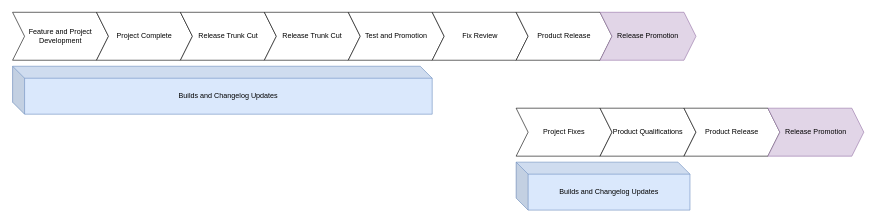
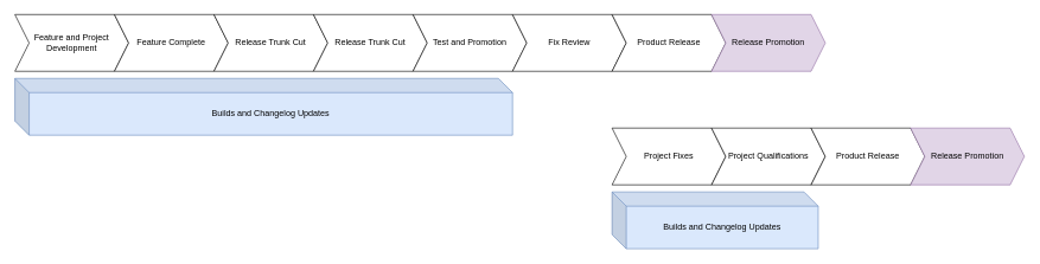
- <mxCell id="3" value="Project Complete" style="shape=step;perimeter=stepPerimeter;whiteSpace=wrap;html=1;fixedSize=1;" parent="1" vertex="1"><mxGeometry x="160" y="20" width="160" height="80" as="geometry" /></mxCell>
+ <mxCell id="3" value="Feature Complete" style="shape=step;perimeter=stepPerimeter;whiteSpace=wrap;html=1;fixedSize=1;" parent="1" vertex="1"><mxGeometry x="160" y="20" width="160" height="80" as="geometry" /></mxCell>
- <mxCell id="10" value="Product Qualifications" style="shape=step;perimeter=stepPerimeter;whiteSpace=wrap;html=1;fixedSize=1;container=1;" parent="1" vertex="1"><mxGeometry x="1000" y="180" width="160" height="80" as="geometry" /></mxCell>
+ <mxCell id="10" value="Project Qualifications" style="shape=step;perimeter=stepPerimeter;whiteSpace=wrap;html=1;fixedSize=1;container=1;" parent="1" vertex="1"><mxGeometry x="1000" y="180" width="160" height="80" as="geometry" /></mxCell>
